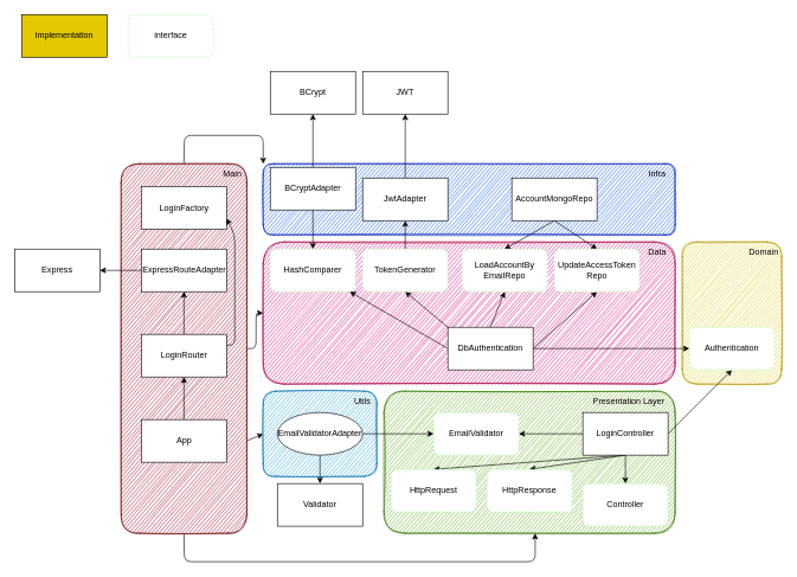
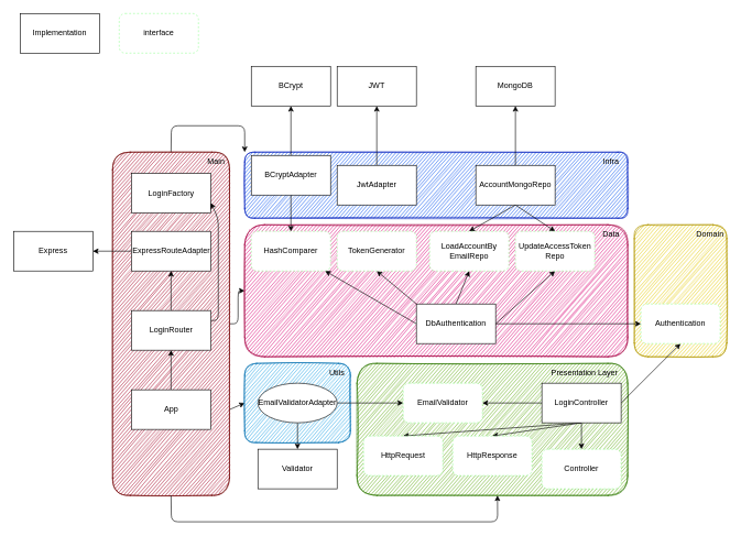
- <mxCell id="43" value="Implementation" style="rounded=0;whiteSpace=wrap;html=1;fillColor=#e3c800;" parent="1" vertex="1"><mxGeometry x="30" y="20" width="120" height="60" as="geometry" /></mxCell>
+ <mxCell id="43" value="Implementation" style="rounded=0;whiteSpace=wrap;html=1;" parent="1" vertex="1"><mxGeometry x="30" y="20" width="120" height="60" as="geometry" /></mxCell>
+ <mxCell id="46" value="MongoDB" style="rounded=0;whiteSpace=wrap;html=1;" parent="1" vertex="1"><mxGeometry x="720" y="100" width="120" height="60" as="geometry" /></mxCell>
+ <mxCell id="48" style="edgeStyle=none;html=1;exitX=0.5;exitY=0;exitDx=0;exitDy=0;entryX=0.5;entryY=1;entryDx=0;entryDy=0;" parent="1" source="50" target="46" edge="1"><mxGeometry relative="1" as="geometry" /></mxCell>
- <mxCell id="62" style="edgeStyle=none;html=1;exitX=0.5;exitY=0;exitDx=0;exitDy=0;entryX=0.5;entryY=1;entryDx=0;entryDy=0;" edge="1" parent="1" source="63" target="65"><mxGeometry relative="1" as="geometry" /></mxCell>
